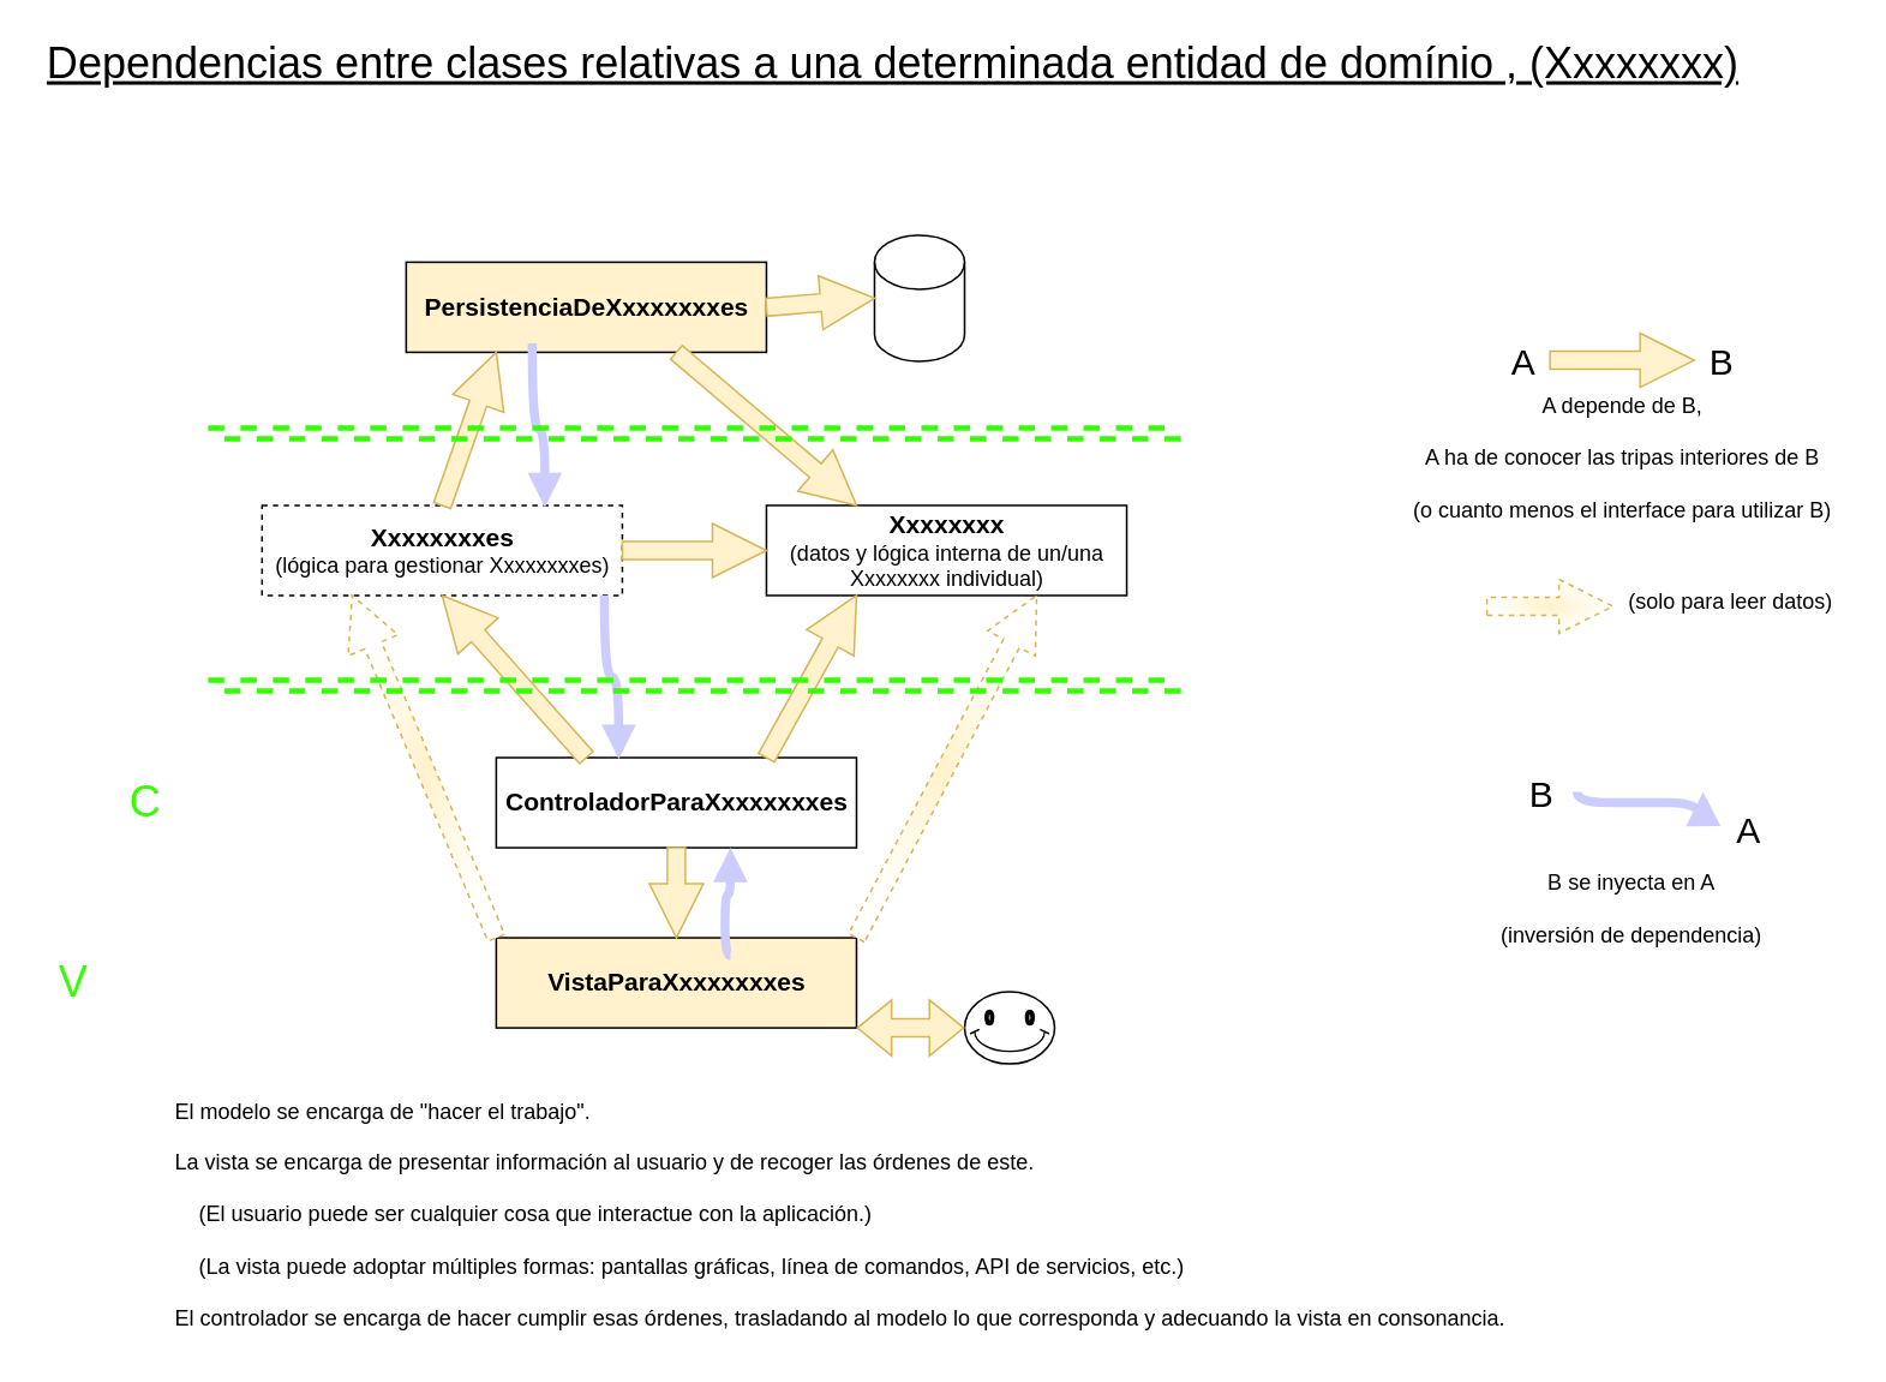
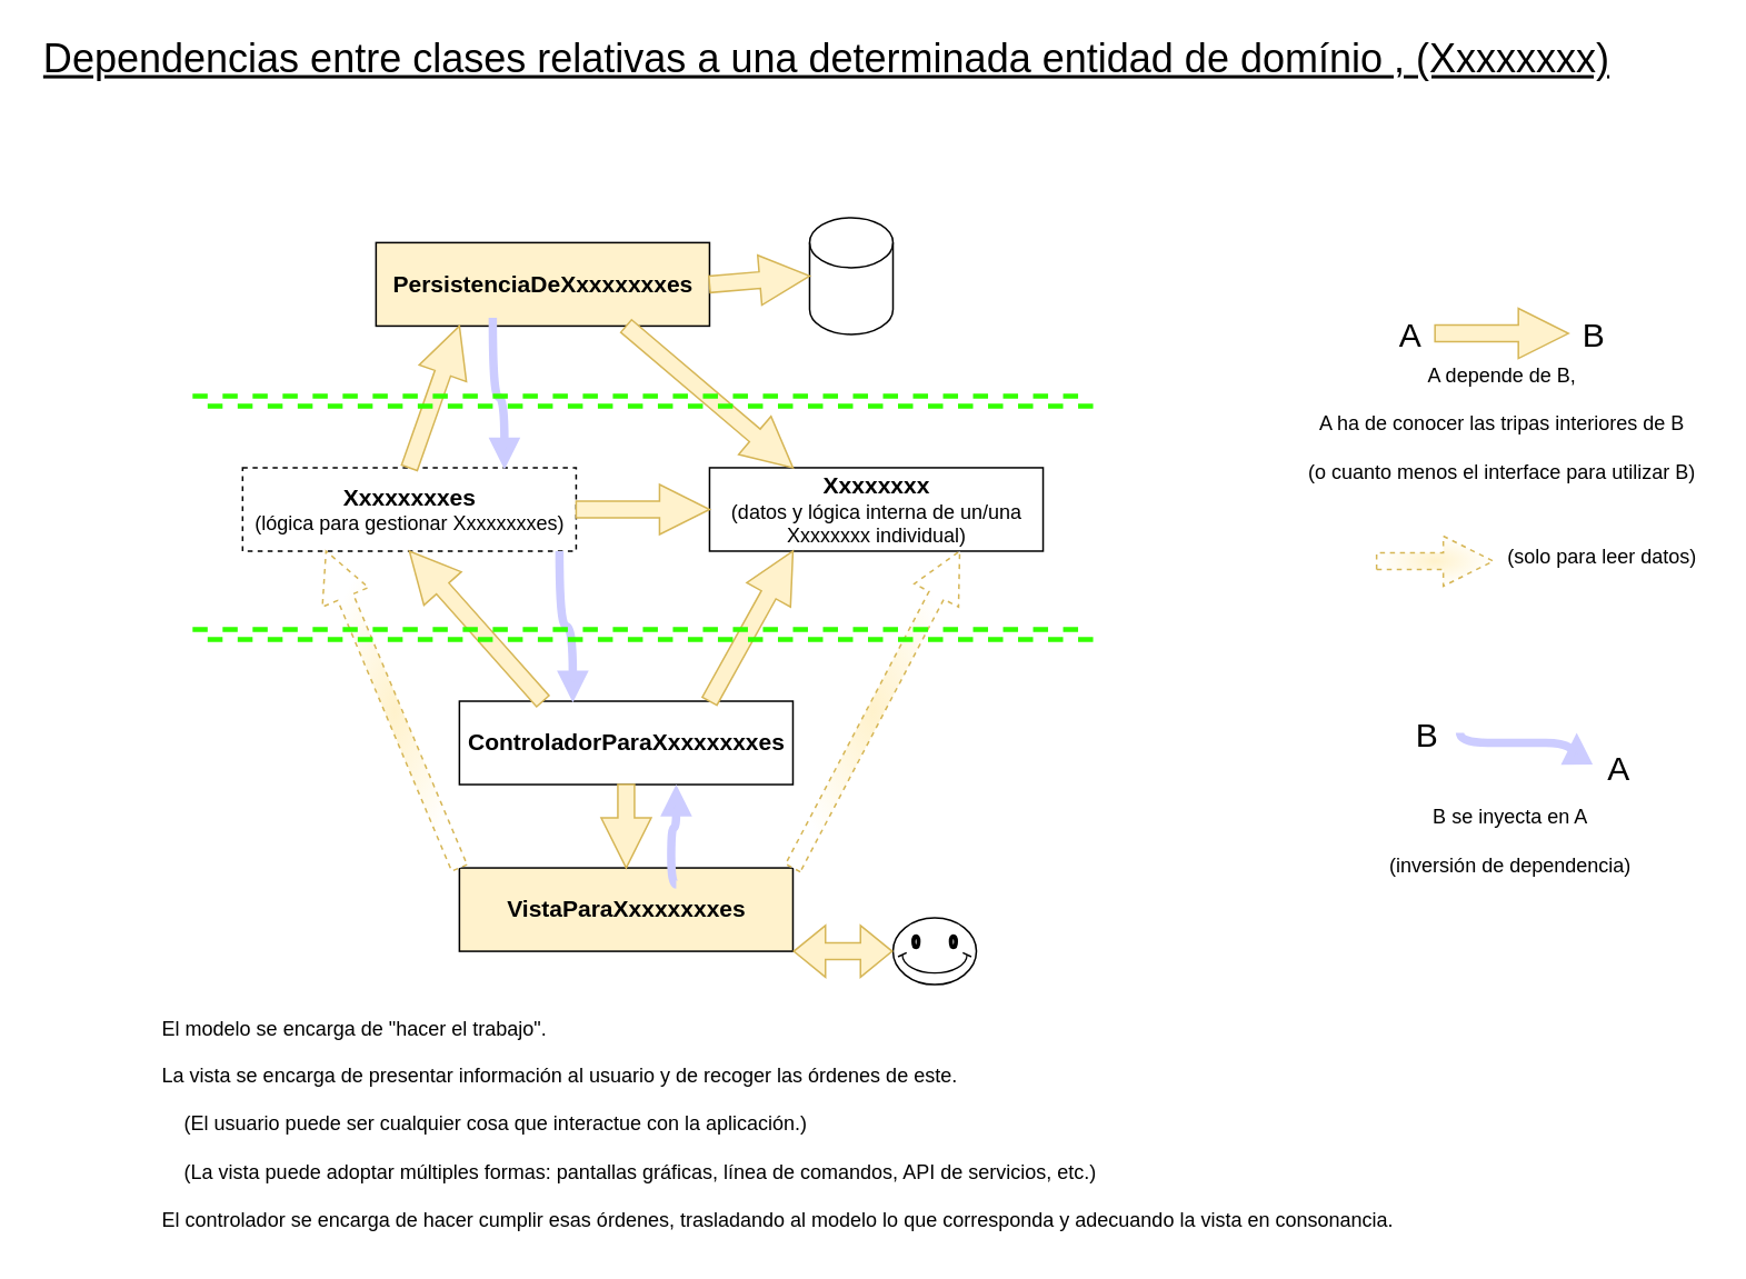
- <mxCell id="29" value="C" style="text;html=1;resizable=0;autosize=1;align=center;verticalAlign=middle;points=[];fillColor=none;strokeColor=none;rounded=0;fontSize=24;fontColor=#33FF00;" parent="1" vertex="1"><mxGeometry x="65" y="430" width="30" height="30" as="geometry" /></mxCell>
- <mxCell id="30" value="V" style="text;html=1;resizable=0;autosize=1;align=center;verticalAlign=middle;points=[];fillColor=none;strokeColor=none;rounded=0;fontSize=24;fontColor=#33FF00;" parent="1" vertex="1"><mxGeometry x="25" y="530" width="30" height="30" as="geometry" /></mxCell>
